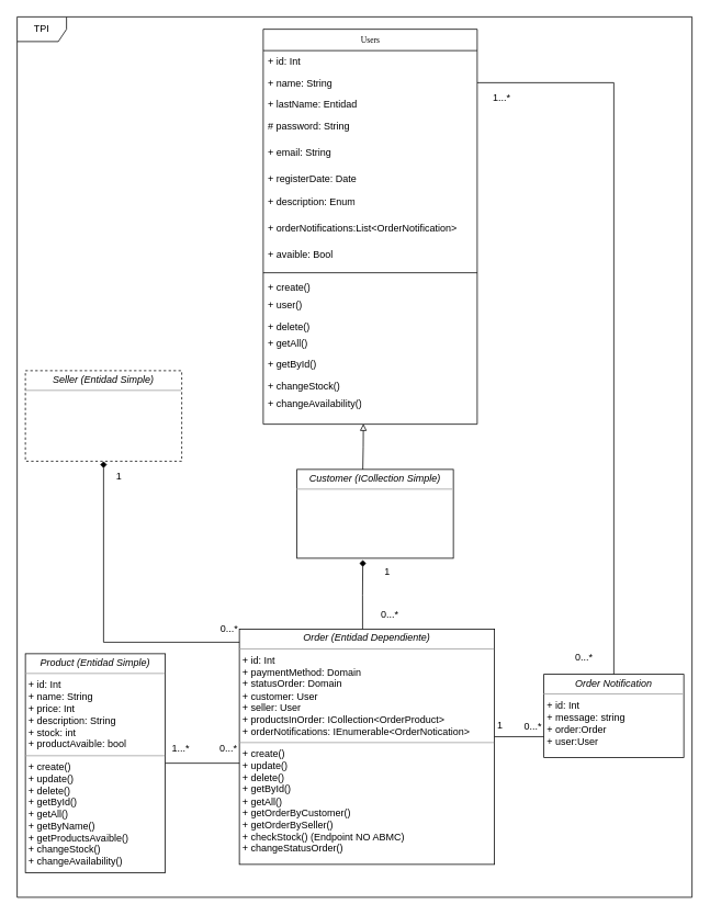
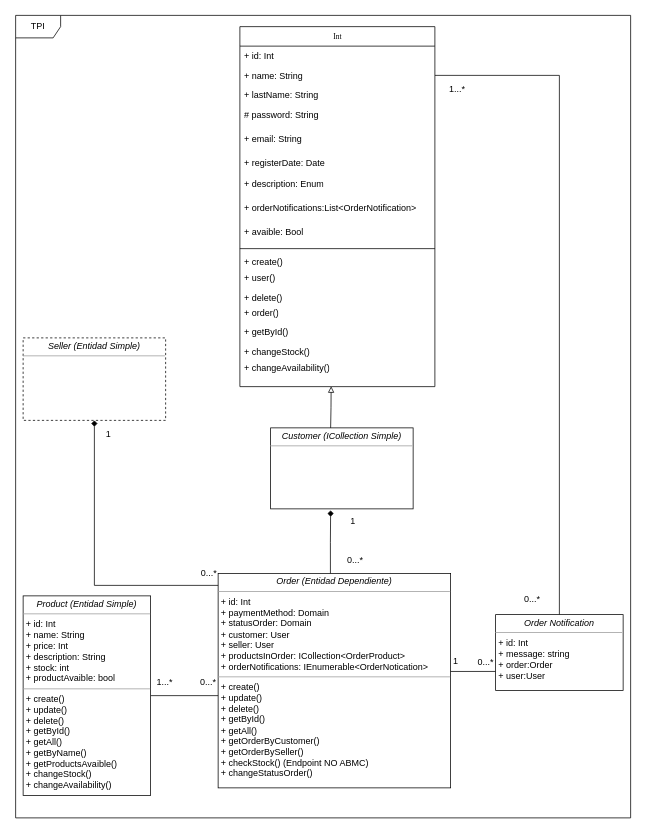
- <mxCell id="6" value="Users" style="swimlane;html=1;fontStyle=0;childLayout=stackLayout;horizontal=1;startSize=26;fillColor=none;horizontalStack=0;resizeParent=1;resizeLast=0;collapsible=1;marginBottom=0;swimlaneFillColor=#ffffff;rounded=0;shadow=0;comic=0;labelBackgroundColor=none;strokeWidth=1;fontFamily=Verdana;fontSize=10;align=center;" parent="1" vertex="1"><mxGeometry x="319" y="35" width="260" height="480" as="geometry"><mxRectangle x="60" y="275" width="90" height="30" as="alternateBounds" /></mxGeometry></mxCell>
+ <mxCell id="6" value="Int" style="swimlane;html=1;fontStyle=0;childLayout=stackLayout;horizontal=1;startSize=26;fillColor=none;horizontalStack=0;resizeParent=1;resizeLast=0;collapsible=1;marginBottom=0;swimlaneFillColor=#ffffff;rounded=0;shadow=0;comic=0;labelBackgroundColor=none;strokeWidth=1;fontFamily=Verdana;fontSize=10;align=center;" parent="1" vertex="1"><mxGeometry x="319" y="35" width="260" height="480" as="geometry"><mxRectangle x="60" y="275" width="90" height="30" as="alternateBounds" /></mxGeometry></mxCell>
- <mxCell id="9" value="+ lastName: Entidad" style="text;html=1;strokeColor=none;fillColor=none;align=left;verticalAlign=top;spacingLeft=4;spacingRight=4;whiteSpace=wrap;overflow=hidden;rotatable=0;points=[[0,0.5],[1,0.5]];portConstraint=eastwest;" vertex="1" parent="6"><mxGeometry y="78" width="260" height="26" as="geometry" /></mxCell>
+ <mxCell id="9" value="+ lastName: String" style="text;html=1;strokeColor=none;fillColor=none;align=left;verticalAlign=top;spacingLeft=4;spacingRight=4;whiteSpace=wrap;overflow=hidden;rotatable=0;points=[[0,0.5],[1,0.5]];portConstraint=eastwest;" vertex="1" parent="6"><mxGeometry y="78" width="260" height="26" as="geometry" /></mxCell>
- <mxCell id="20" value="&lt;div&gt;+ getAll()&lt;/div&gt;" style="text;html=1;strokeColor=none;fillColor=none;align=left;verticalAlign=top;spacingLeft=4;spacingRight=4;whiteSpace=wrap;overflow=hidden;rotatable=0;points=[[0,0.5],[1,0.5]];portConstraint=eastwest;" parent="6" vertex="1"><mxGeometry y="368" width="260" height="26" as="geometry" /></mxCell>
+ <mxCell id="20" value="&lt;div&gt;+ order()&lt;/div&gt;" style="text;html=1;strokeColor=none;fillColor=none;align=left;verticalAlign=top;spacingLeft=4;spacingRight=4;whiteSpace=wrap;overflow=hidden;rotatable=0;points=[[0,0.5],[1,0.5]];portConstraint=eastwest;" parent="6" vertex="1"><mxGeometry y="368" width="260" height="26" as="geometry" /></mxCell>
